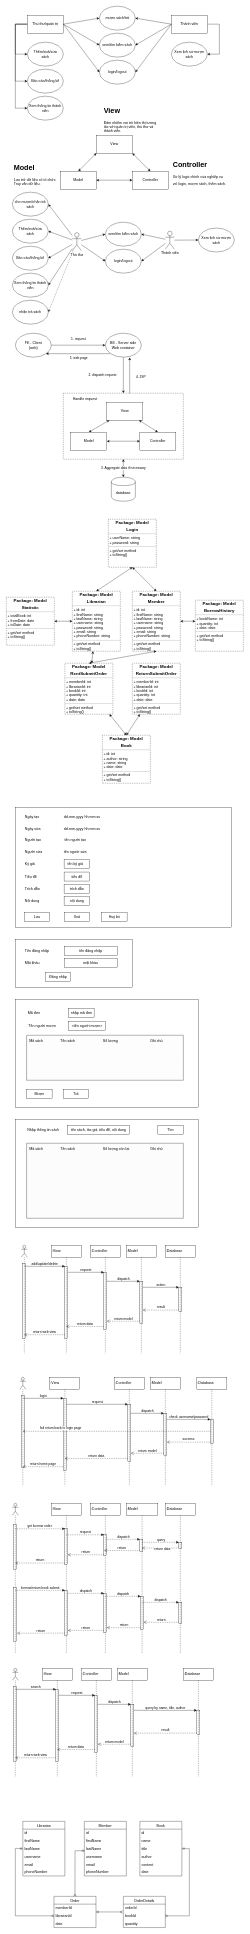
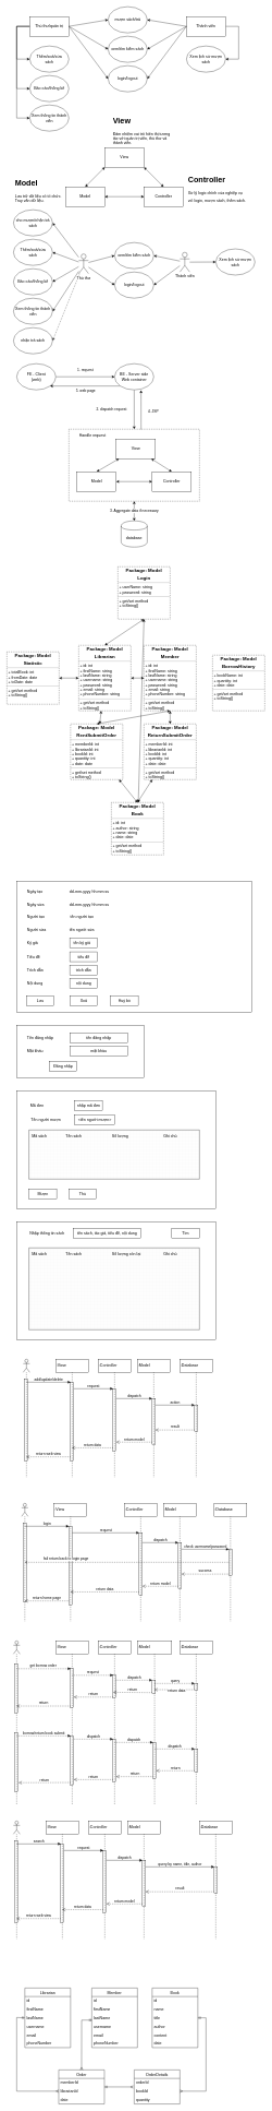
- <mxCell id="76" style="edgeStyle=none;rounded=0;orthogonalLoop=1;jettySize=auto;html=1;entryX=0.5;entryY=0;entryDx=0;entryDy=0;startArrow=classic;startFill=1;exitX=0.5;exitY=1;exitDx=0;exitDy=0;" edge="1" parent="1" source="77" target="73"><mxGeometry relative="1" as="geometry" /></mxCell>
+ <mxCell id="76" style="edgeStyle=none;rounded=0;orthogonalLoop=1;jettySize=auto;html=1;startArrow=classic;startFill=1;exitX=0.5;exitY=1;exitDx=0;exitDy=0;" edge="1" parent="1" source="77" target="74"><mxGeometry relative="1" as="geometry" /></mxCell>
- <mxCell id="71" style="edgeStyle=none;rounded=0;orthogonalLoop=1;jettySize=auto;html=1;entryX=0;entryY=0.412;entryDx=0;entryDy=0;entryPerimeter=0;startArrow=classic;startFill=1;" edge="1" parent="1" source="73" target="82"><mxGeometry relative="1" as="geometry" /></mxCell>
+ <mxCell id="71" style="edgeStyle=none;rounded=0;orthogonalLoop=1;jettySize=auto;html=1;startArrow=classic;startFill=1;" edge="1" parent="1" source="73" target="69"><mxGeometry relative="1" as="geometry" /></mxCell>
+ <mxCell id="70" style="edgeStyle=none;rounded=0;orthogonalLoop=1;jettySize=auto;html=1;startArrow=classic;startFill=1;" edge="1" parent="1" source="73" target="81"><mxGeometry relative="1" as="geometry" /></mxCell>
- <mxCell id="121" value="Trả" style="rounded=0;whiteSpace=wrap;html=1;strokeColor=#000000;fillColor=none;" vertex="1" parent="1"><mxGeometry x="210" y="3630" width="85" height="30" as="geometry" /></mxCell>
+ <mxCell id="121" value="Thủ" style="rounded=0;whiteSpace=wrap;html=1;strokeColor=#000000;fillColor=none;" vertex="1" parent="1"><mxGeometry x="210" y="3630" width="85" height="30" as="geometry" /></mxCell>
